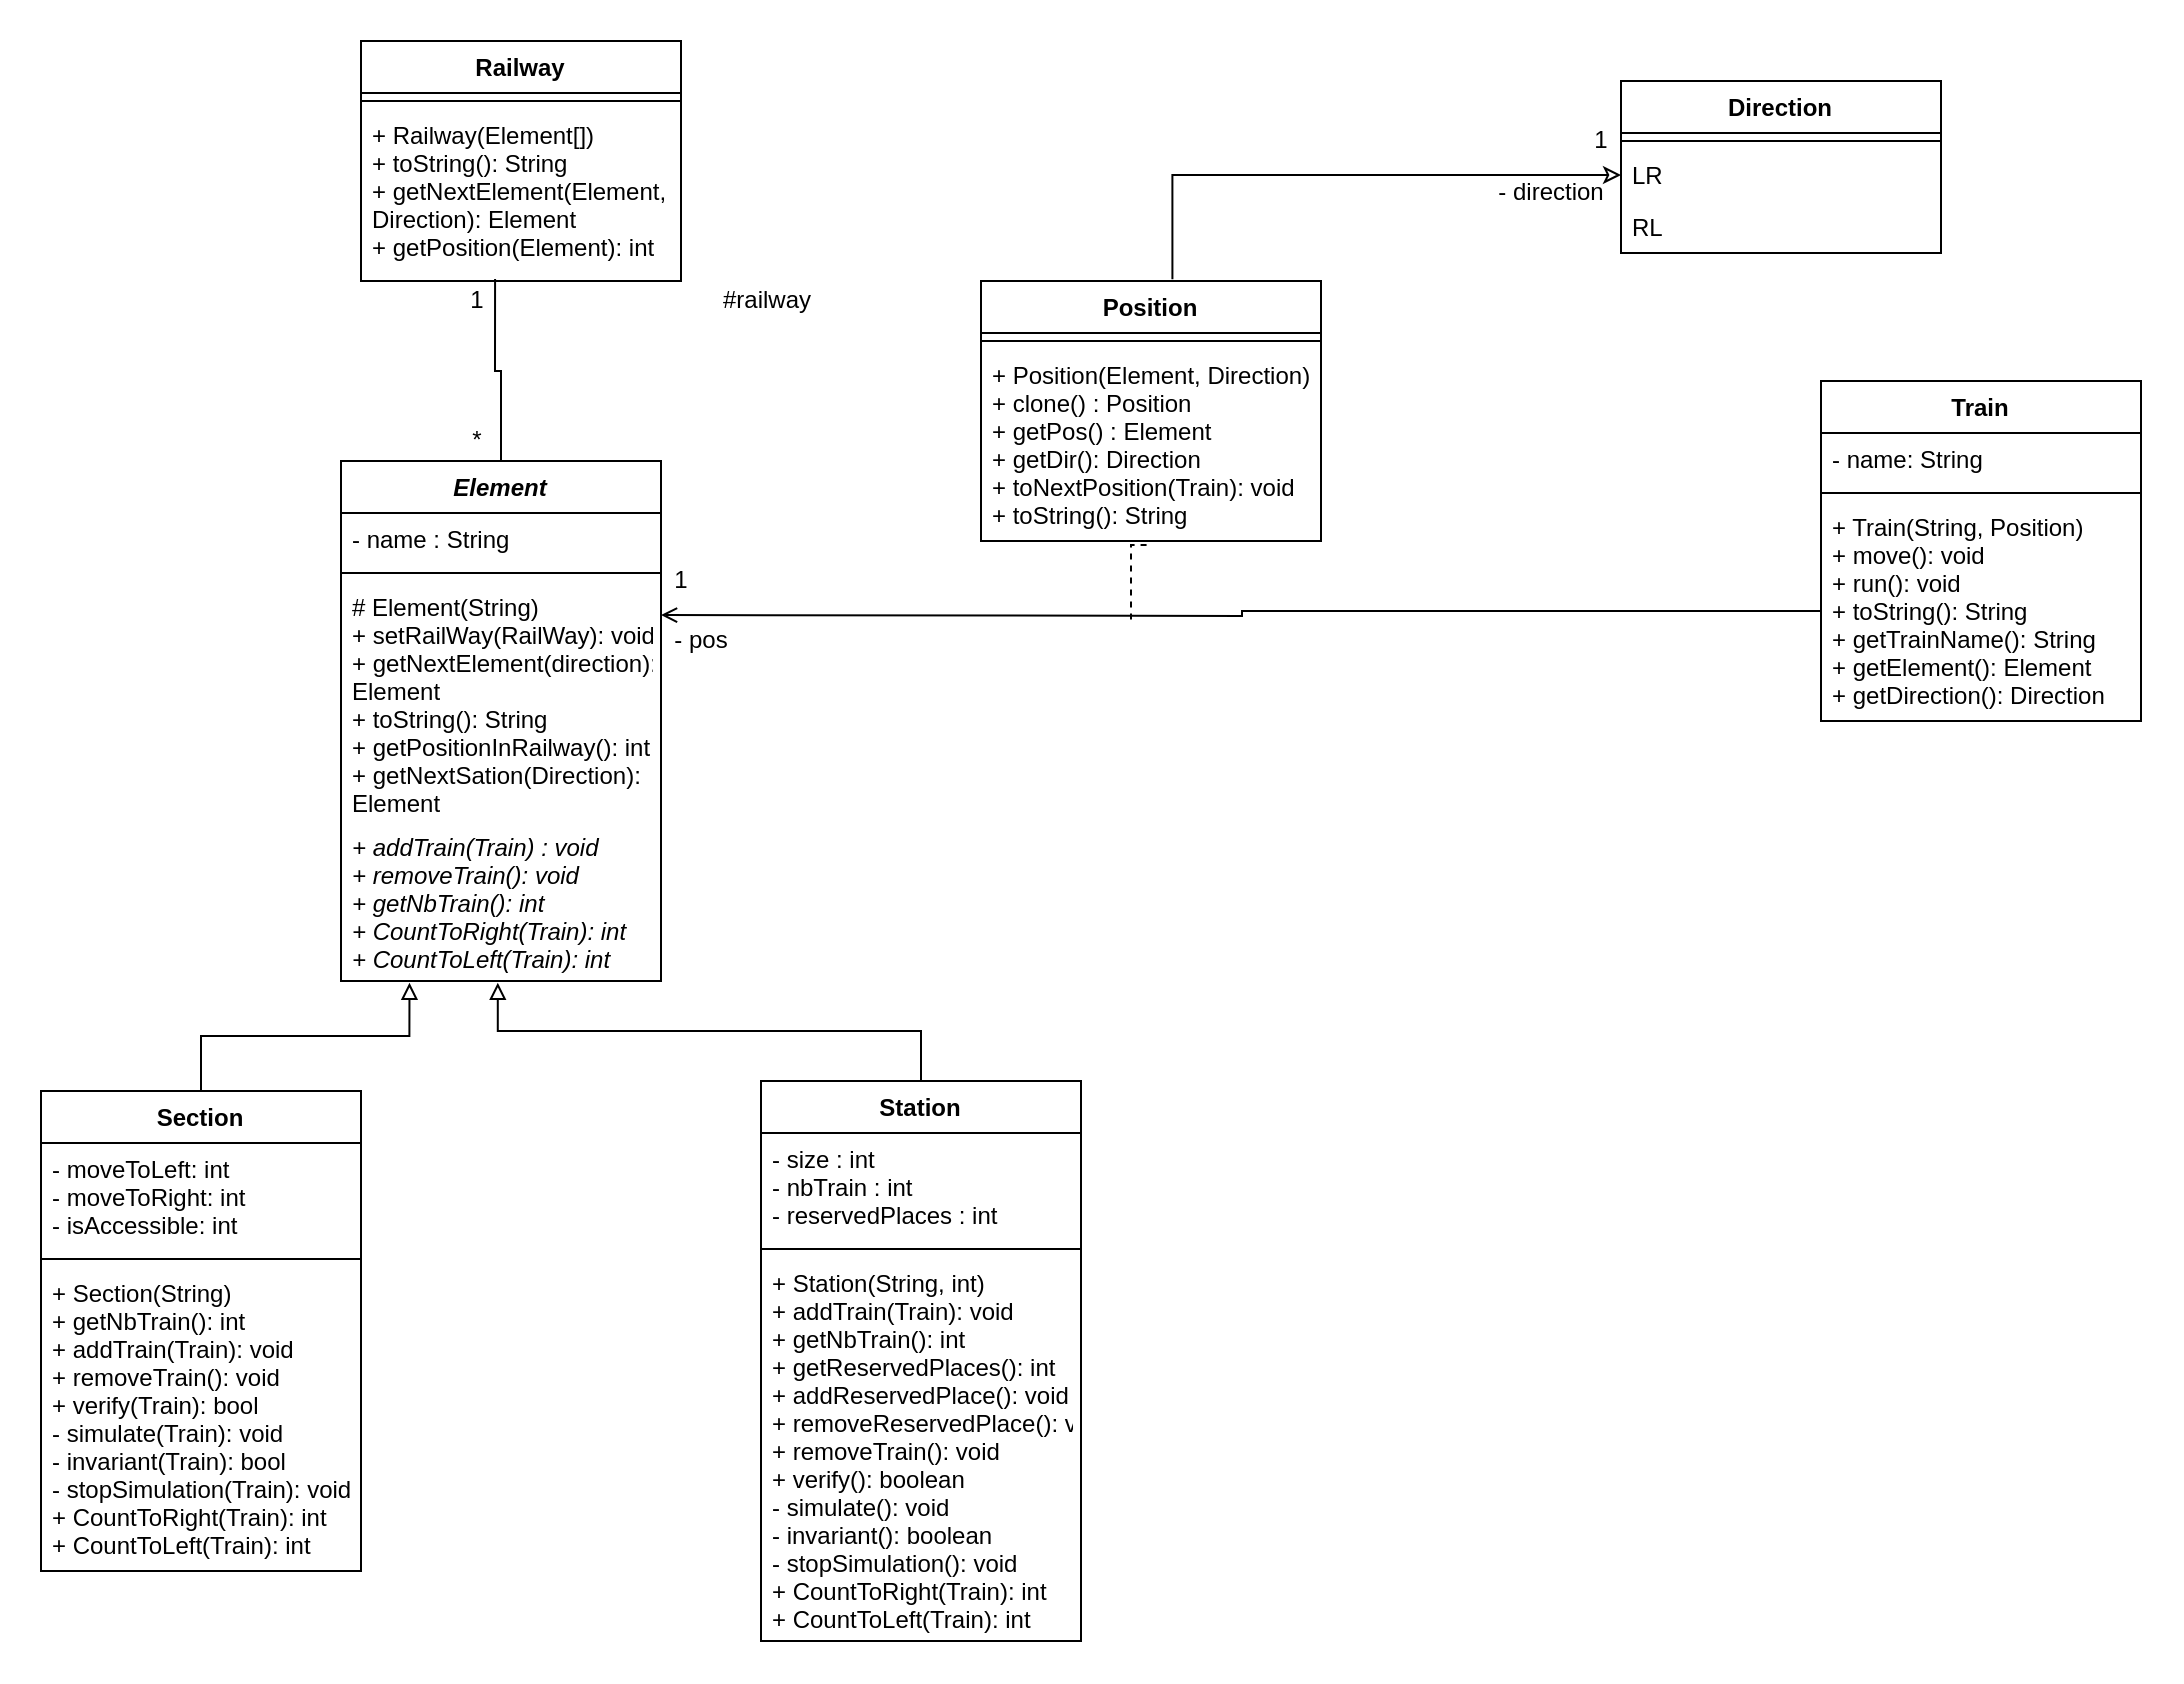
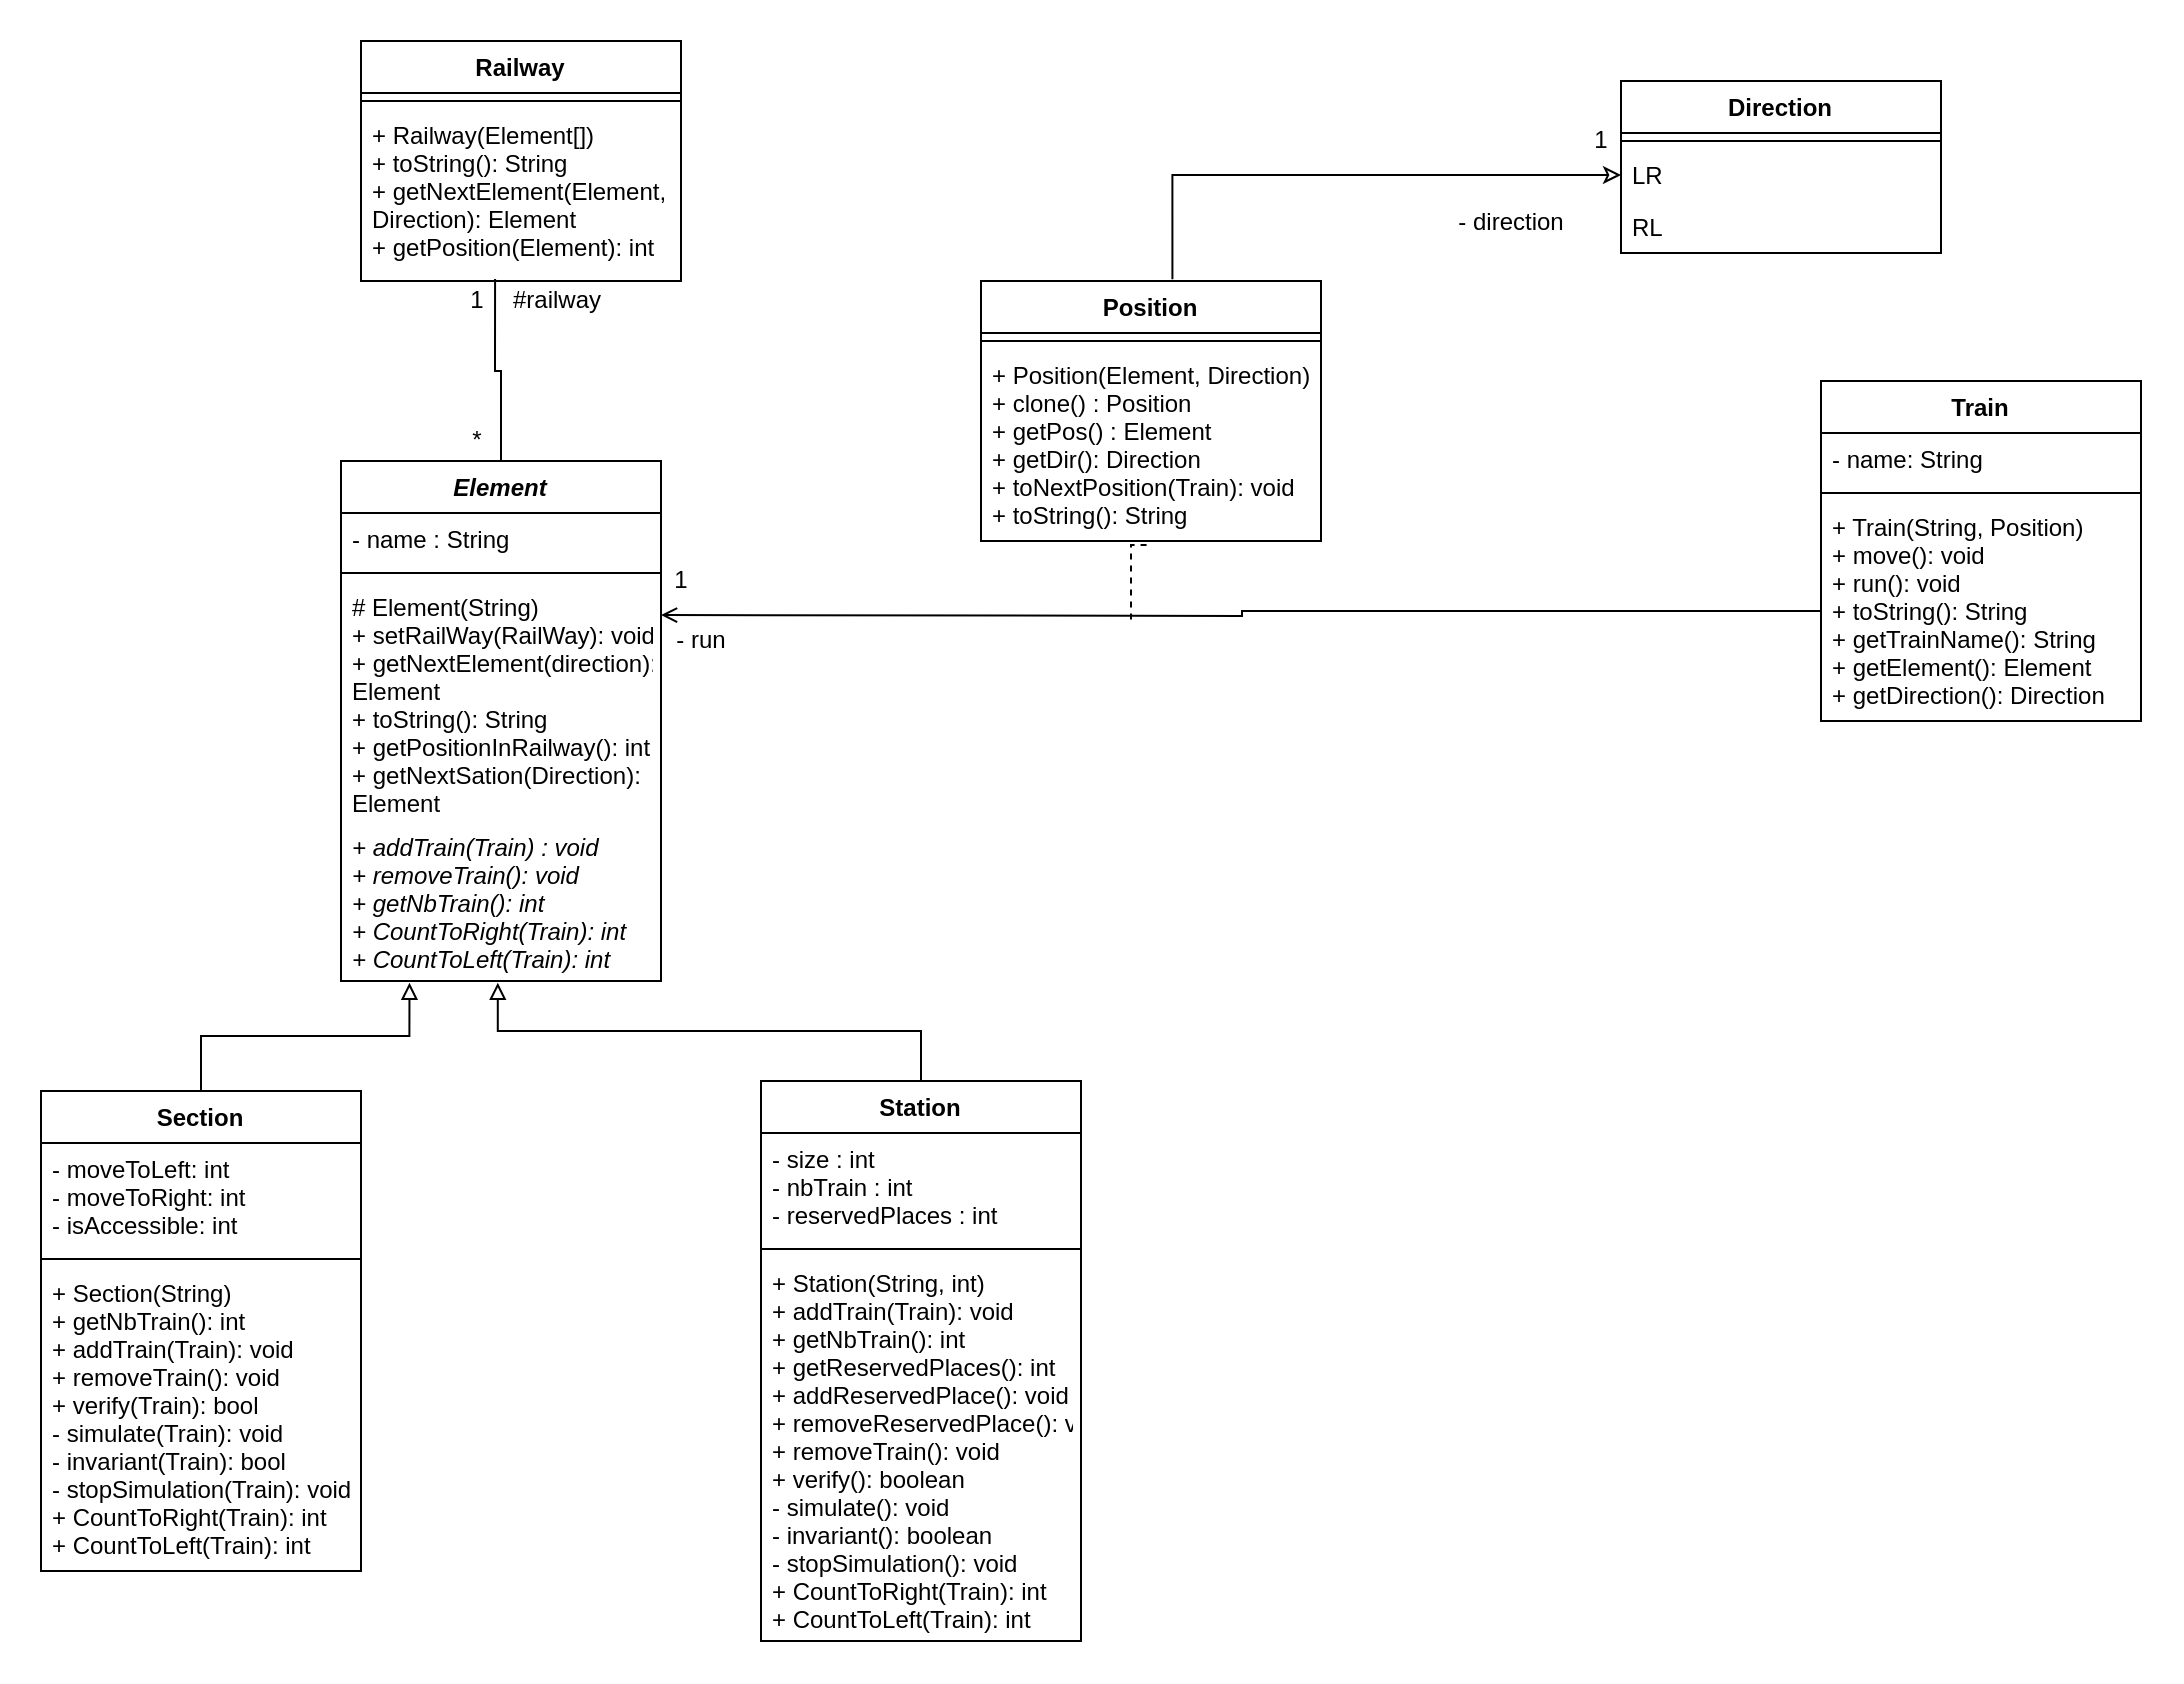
- <mxCell id="26" value="- direction" style="text;html=1;align=center;verticalAlign=middle;resizable=0;points=[];autosize=1;" parent="1" vertex="1"><mxGeometry x="740" y="86" width="70" height="20" as="geometry" /></mxCell>
+ <mxCell id="26" value="- direction" style="text;html=1;align=center;verticalAlign=middle;resizable=0;points=[];autosize=1;" parent="1" vertex="1"><mxGeometry x="720" y="101" width="70" height="20" as="geometry" /></mxCell>
- <mxCell id="19" value="#railway" style="text;html=1;align=center;verticalAlign=middle;resizable=0;points=[];autosize=1;" parent="1" vertex="1"><mxGeometry x="353" y="140" width="60" height="20" as="geometry" /></mxCell>
+ <mxCell id="19" value="#railway" style="text;html=1;align=center;verticalAlign=middle;resizable=0;points=[];autosize=1;" parent="1" vertex="1"><mxGeometry x="248" y="140" width="60" height="20" as="geometry" /></mxCell>
- <mxCell id="24" value="- pos" style="text;html=1;align=center;verticalAlign=middle;resizable=0;points=[];autosize=1;" parent="1" vertex="1"><mxGeometry x="330" y="310" width="40" height="20" as="geometry" /></mxCell>
+ <mxCell id="24" value="- run" style="text;html=1;align=center;verticalAlign=middle;resizable=0;points=[];autosize=1;" parent="1" vertex="1"><mxGeometry x="330" y="310" width="40" height="20" as="geometry" /></mxCell>
